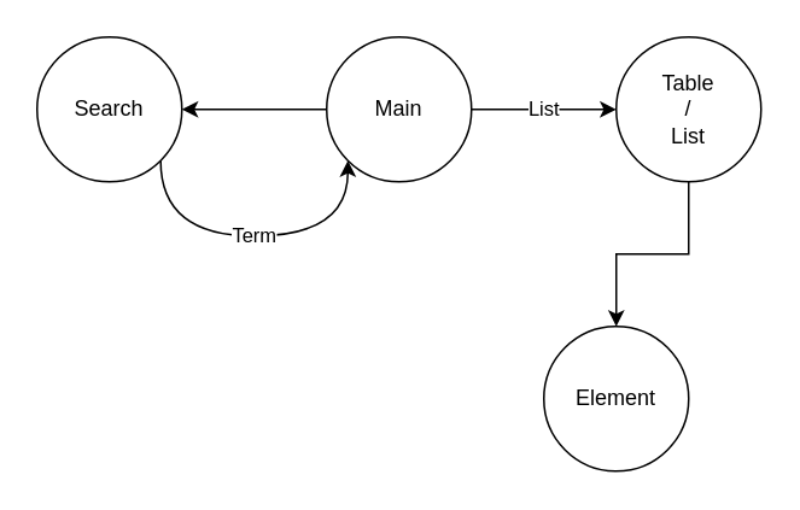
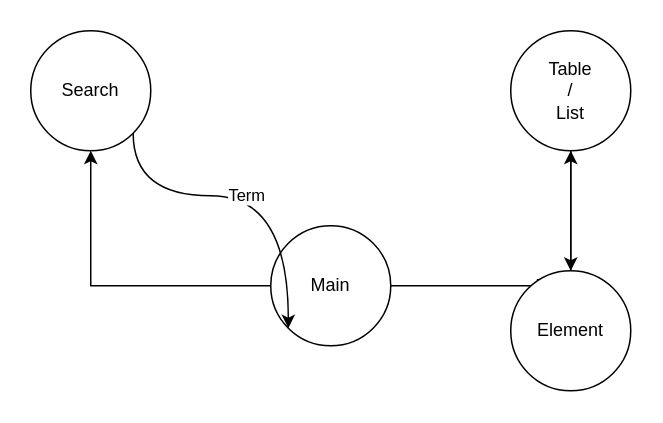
- <mxCell id="4" value="Main" style="ellipse;whiteSpace=wrap;html=1;" vertex="1" parent="1"><mxGeometry x="180" y="20" width="80" height="80" as="geometry" /></mxCell>
+ <mxCell id="4" value="Main" style="ellipse;whiteSpace=wrap;html=1;" vertex="1" parent="1"><mxGeometry x="180" y="150" width="80" height="80" as="geometry" /></mxCell>
- <mxCell id="9" value="Element" style="ellipse;whiteSpace=wrap;html=1;" vertex="1" parent="1"><mxGeometry x="300" y="180" width="80" height="80" as="geometry" /></mxCell>
+ <mxCell id="9" value="Element" style="ellipse;whiteSpace=wrap;html=1;" vertex="1" parent="1"><mxGeometry x="340" y="180" width="80" height="80" as="geometry" /></mxCell>
